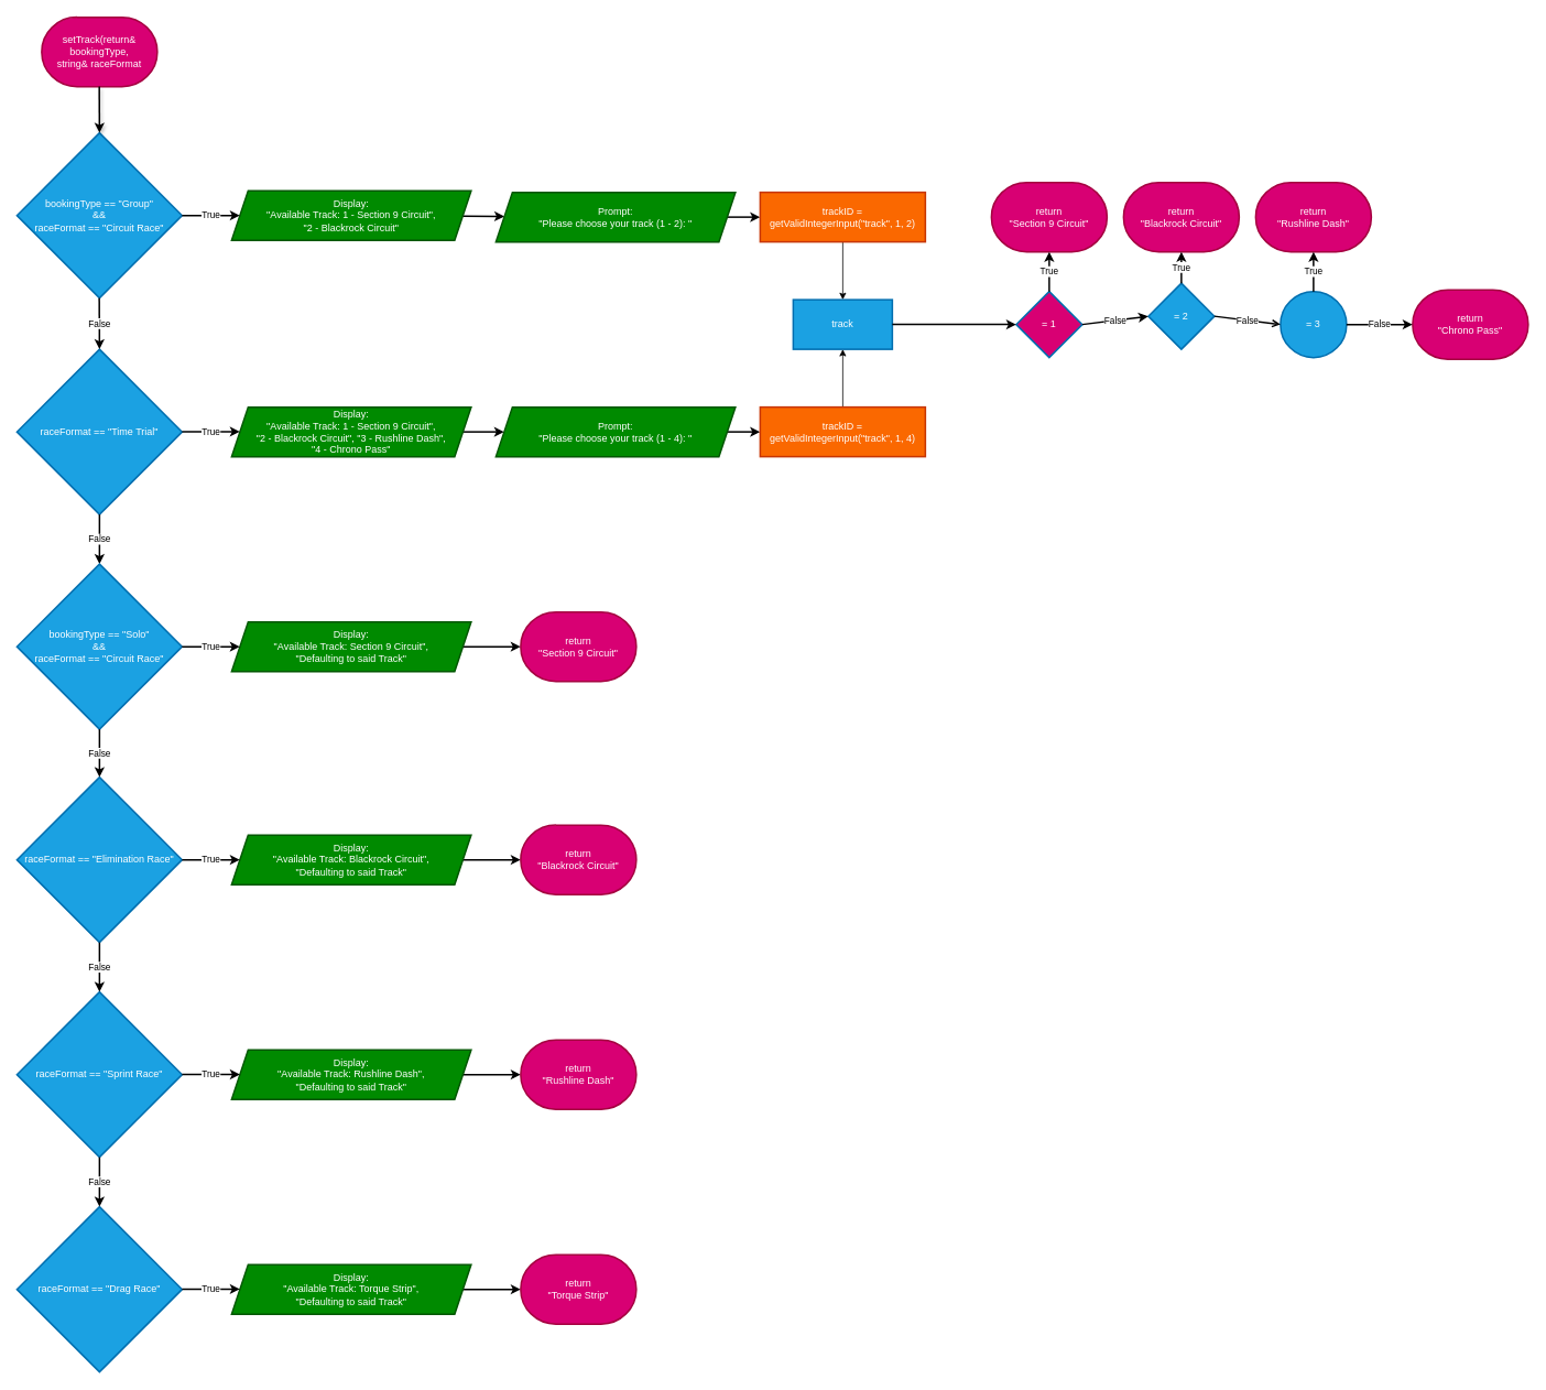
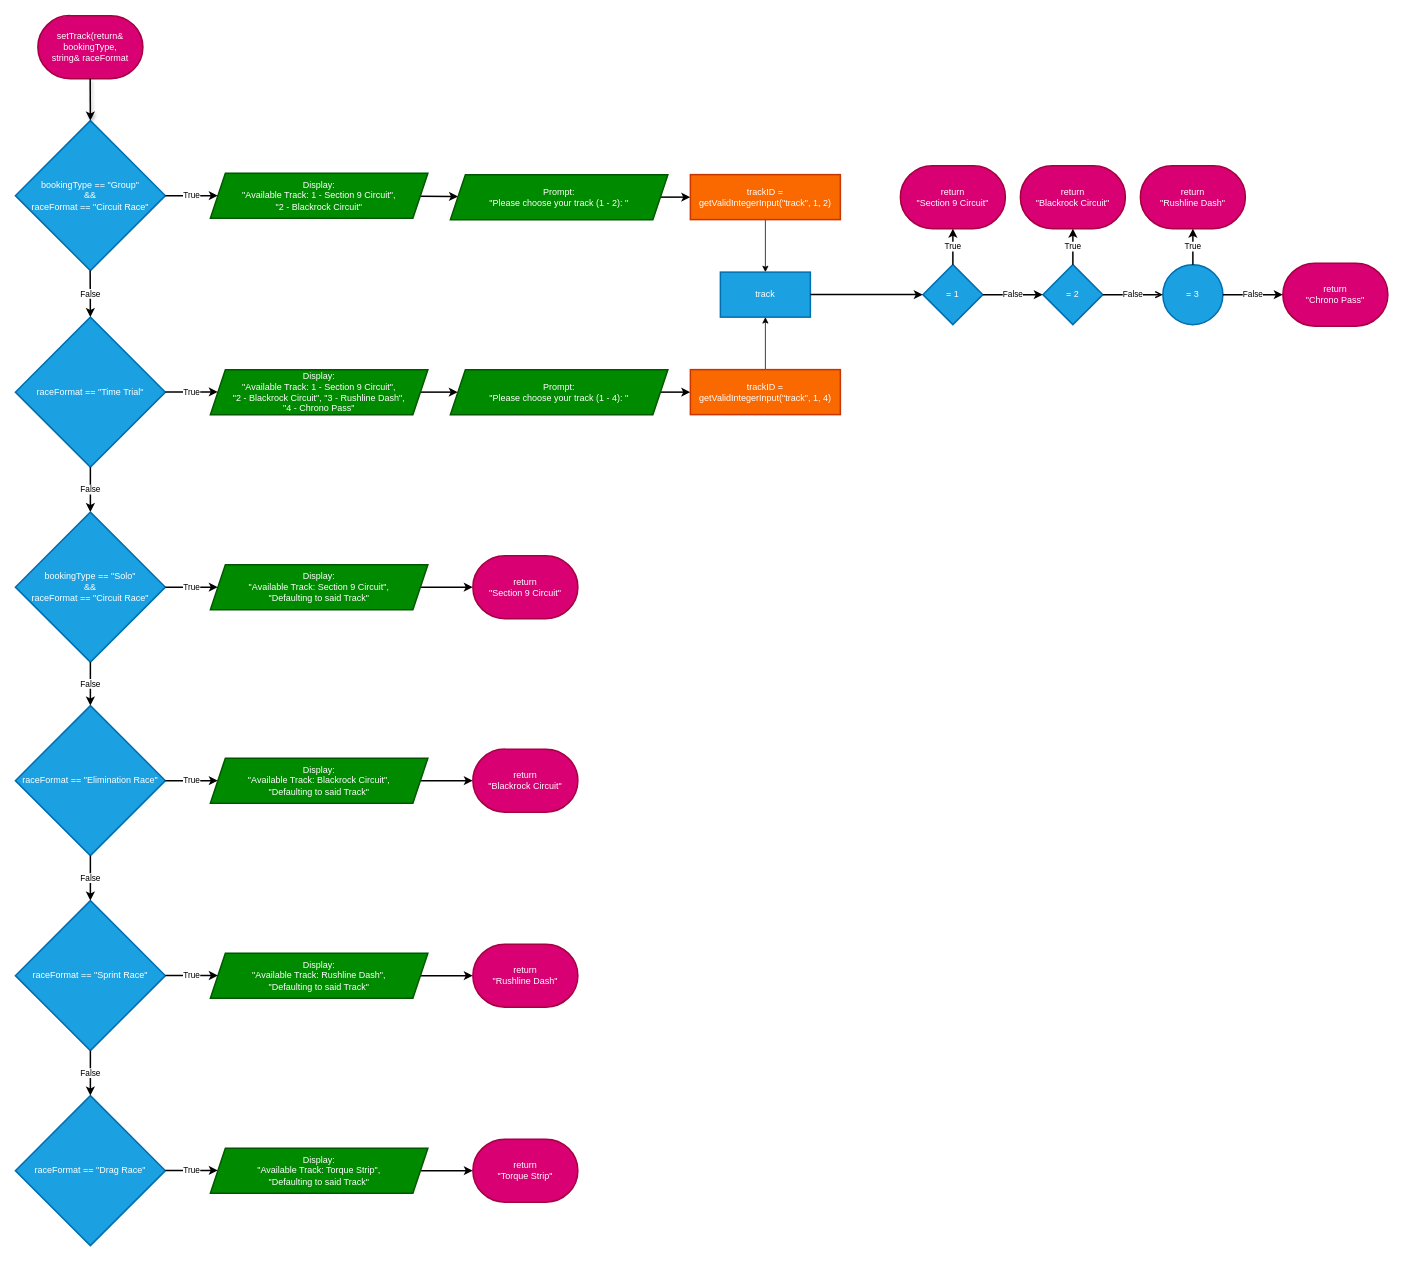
- <mxCell id="44" value="= 2" style="rhombus;whiteSpace=wrap;html=1;strokeWidth=2;fillColor=#1ba1e2;fontColor=#ffffff;strokeColor=#006EAF;" vertex="1" parent="1"><mxGeometry x="1390" y="342" width="80" height="80" as="geometry" /></mxCell>
+ <mxCell id="44" value="= 2" style="rhombus;whiteSpace=wrap;html=1;strokeWidth=2;fillColor=#1ba1e2;fontColor=#ffffff;strokeColor=#006EAF;" vertex="1" parent="1"><mxGeometry x="1390" y="352" width="80" height="80" as="geometry" /></mxCell>
- <mxCell id="15" value="= 1" style="rhombus;whiteSpace=wrap;html=1;strokeWidth=2;fillColor=#d80073;fontColor=#ffffff;strokeColor=#006EAF;" vertex="1" parent="1"><mxGeometry x="1230" y="352" width="80" height="80" as="geometry" /></mxCell>
+ <mxCell id="15" value="= 1" style="rhombus;whiteSpace=wrap;html=1;strokeWidth=2;fillColor=#1ba1e2;fontColor=#ffffff;strokeColor=#006EAF;" vertex="1" parent="1"><mxGeometry x="1230" y="352" width="80" height="80" as="geometry" /></mxCell>
